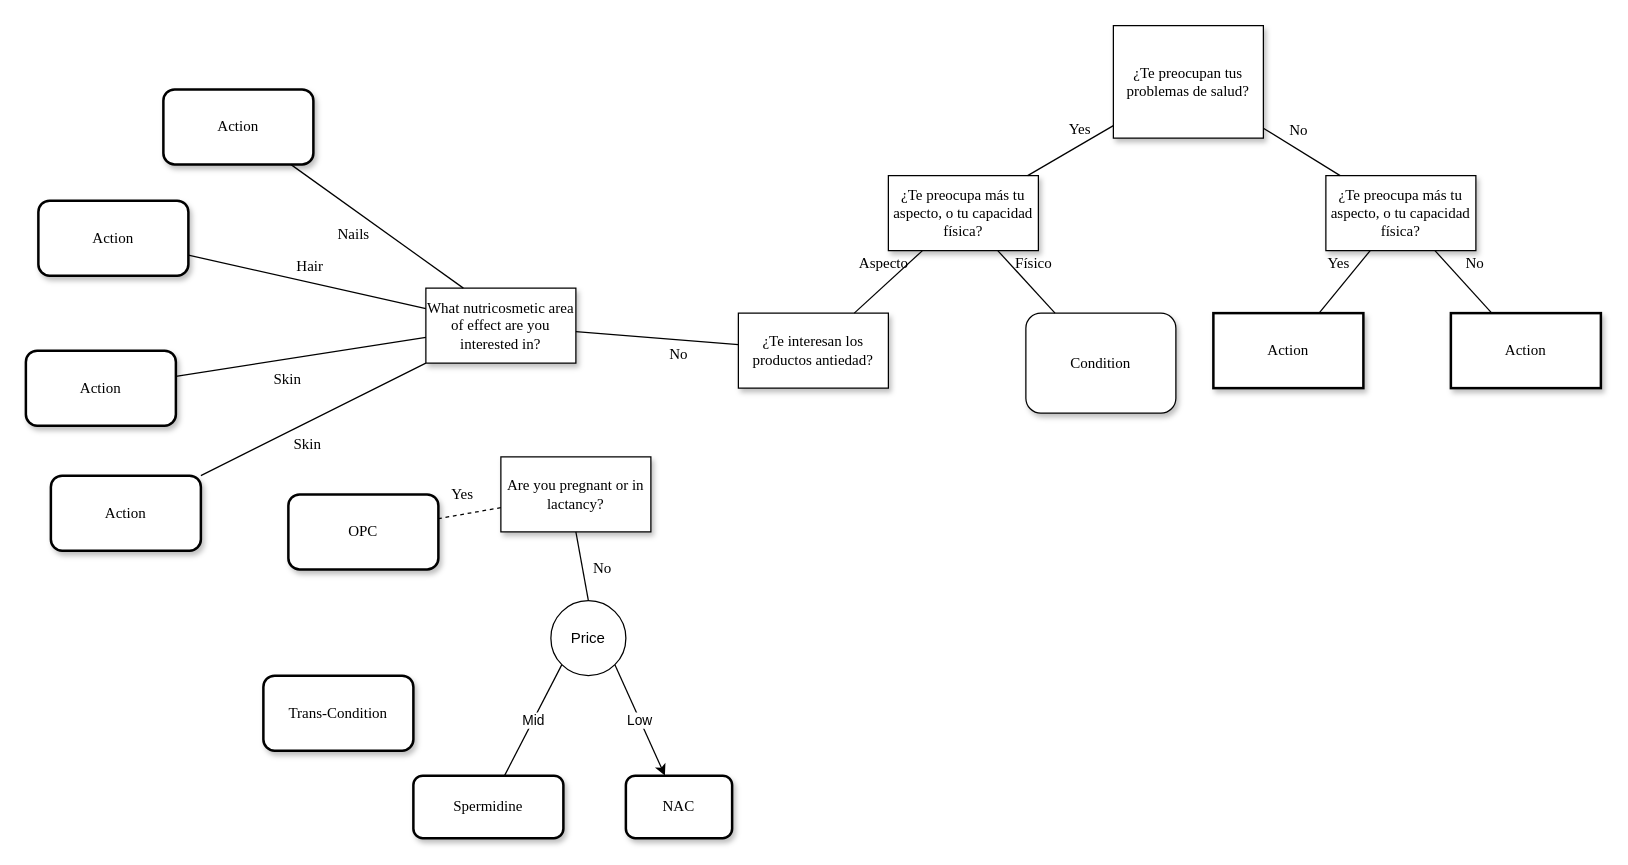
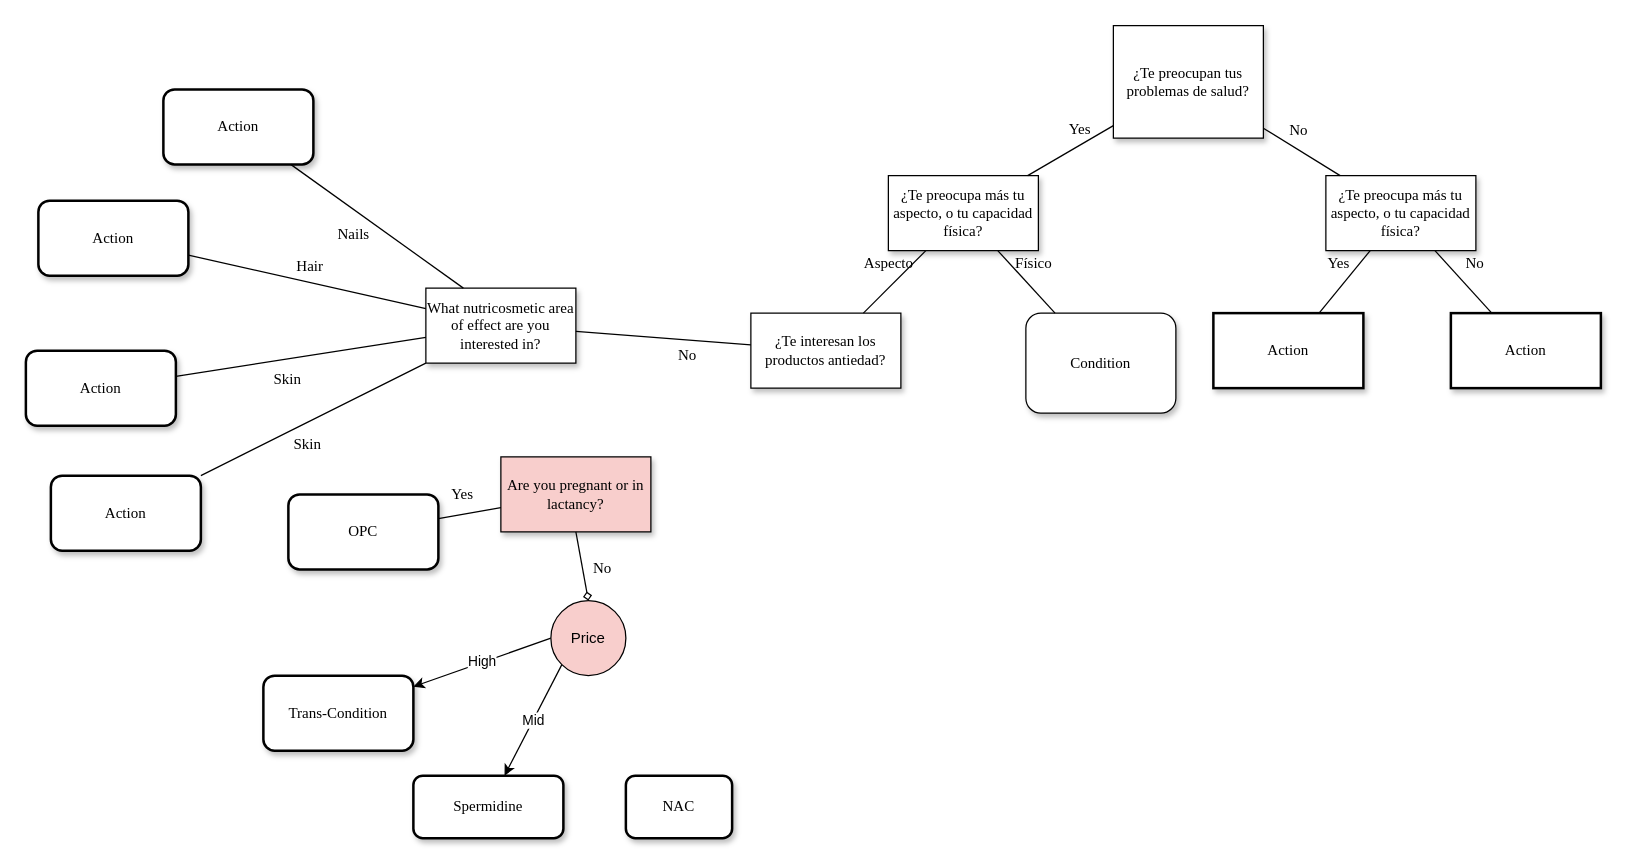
- <mxCell id="7" value="¿Te interesan los productos antiedad?" style="whiteSpace=wrap;html=1;rounded=0;shadow=1;labelBackgroundColor=none;strokeWidth=1;fontFamily=Verdana;fontSize=12;align=center;" parent="1" vertex="1"><mxGeometry x="590" y="250" width="120" height="60" as="geometry" /></mxCell>
+ <mxCell id="7" value="¿Te interesan los productos antiedad?" style="whiteSpace=wrap;html=1;rounded=0;shadow=1;labelBackgroundColor=none;strokeWidth=1;fontFamily=Verdana;fontSize=12;align=center;" parent="1" vertex="1"><mxGeometry x="600" y="250" width="120" height="60" as="geometry" /></mxCell>
- <mxCell id="11" value="Are you pregnant or in lactancy?" style="whiteSpace=wrap;html=1;rounded=0;shadow=1;labelBackgroundColor=none;strokeWidth=1;fontFamily=Verdana;fontSize=12;align=center;" parent="1" vertex="1"><mxGeometry x="400" y="365" width="120" height="60" as="geometry" /></mxCell>
+ <mxCell id="11" value="Are you pregnant or in lactancy?" style="whiteSpace=wrap;html=1;rounded=0;shadow=1;labelBackgroundColor=none;strokeWidth=1;fontFamily=Verdana;fontSize=12;align=center;fillColor=#f8cecc;" parent="1" vertex="1"><mxGeometry x="400" y="365" width="120" height="60" as="geometry" /></mxCell>
- <mxCell id="22" value="Yes" style="rounded=0;html=1;labelBackgroundColor=none;startArrow=none;startFill=0;startSize=5;endArrow=none;endFill=0;endSize=5;jettySize=auto;orthogonalLoop=1;strokeWidth=1;fontFamily=Verdana;fontSize=12;dashed=1;" parent="1" source="11" target="18" edge="1"><mxGeometry x="0.137" y="-16" relative="1" as="geometry"><mxPoint as="offset" /></mxGeometry></mxCell>
+ <mxCell id="22" value="Yes" style="rounded=0;html=1;labelBackgroundColor=none;startArrow=none;startFill=0;startSize=5;endArrow=none;endFill=0;endSize=5;jettySize=auto;orthogonalLoop=1;strokeWidth=1;fontFamily=Verdana;fontSize=12" parent="1" source="11" target="18" edge="1"><mxGeometry x="0.137" y="-16" relative="1" as="geometry"><mxPoint as="offset" /></mxGeometry></mxCell>
- <mxCell id="26" value="No" style="rounded=0;html=1;labelBackgroundColor=none;startArrow=none;startFill=0;startSize=5;endArrow=none;endFill=0;endSize=5;jettySize=auto;orthogonalLoop=1;strokeWidth=1;fontFamily=Verdana;fontSize=12;entryX=0.5;entryY=0;entryDx=0;entryDy=0;exitX=0.5;exitY=1;exitDx=0;exitDy=0;" edge="1" parent="1" source="11" target="31"><mxGeometry x="0.137" y="16" relative="1" as="geometry"><mxPoint as="offset" /><mxPoint x="522" y="425" as="sourcePoint" /><mxPoint x="560" y="470" as="targetPoint" /><Array as="points" /></mxGeometry></mxCell>
+ <mxCell id="26" value="No" style="rounded=0;html=1;labelBackgroundColor=none;startArrow=none;startFill=0;startSize=5;endArrow=diamond;endFill=0;endSize=5;jettySize=auto;orthogonalLoop=1;strokeWidth=1;fontFamily=Verdana;fontSize=12;entryX=0.5;entryY=0;entryDx=0;entryDy=0;exitX=0.5;exitY=1;exitDx=0;exitDy=0;" edge="1" parent="1" source="11" target="31"><mxGeometry x="0.137" y="16" relative="1" as="geometry"><mxPoint as="offset" /><mxPoint x="522" y="425" as="sourcePoint" /><mxPoint x="560" y="470" as="targetPoint" /><Array as="points" /></mxGeometry></mxCell>
- <mxCell id="31" value="Price" style="ellipse;whiteSpace=wrap;html=1;" vertex="1" parent="1"><mxGeometry x="440" y="480" width="60" height="60" as="geometry" /></mxCell>
+ <mxCell id="31" value="Price" style="ellipse;whiteSpace=wrap;html=1;fillColor=#f8cecc;" vertex="1" parent="1"><mxGeometry x="440" y="480" width="60" height="60" as="geometry" /></mxCell>
+ <mxCell id="25" value="High" style="rounded=0;orthogonalLoop=1;jettySize=auto;html=1;exitX=0;exitY=0.5;exitDx=0;exitDy=0;" edge="1" parent="1" source="31" target="19"><mxGeometry relative="1" as="geometry"><mxPoint x="540" y="514.483" as="sourcePoint" /></mxGeometry></mxCell>
- <mxCell id="30" value="Low" style="rounded=0;orthogonalLoop=1;jettySize=auto;html=1;exitX=1;exitY=1;exitDx=0;exitDy=0;" edge="1" parent="1" target="29" source="31"><mxGeometry relative="1" as="geometry"><mxPoint x="630" y="530" as="sourcePoint" /></mxGeometry></mxCell>
- <mxCell id="28" value="Mid" style="rounded=0;orthogonalLoop=1;jettySize=auto;html=1;exitX=0;exitY=1;exitDx=0;exitDy=0;endArrow=none;" edge="1" parent="1" target="27" source="31"><mxGeometry relative="1" as="geometry"><mxPoint x="578" y="540" as="sourcePoint" /></mxGeometry></mxCell>
+ <mxCell id="28" value="Mid" style="rounded=0;orthogonalLoop=1;jettySize=auto;html=1;exitX=0;exitY=1;exitDx=0;exitDy=0;" edge="1" parent="1" target="27" source="31"><mxGeometry relative="1" as="geometry"><mxPoint x="578" y="540" as="sourcePoint" /></mxGeometry></mxCell>
